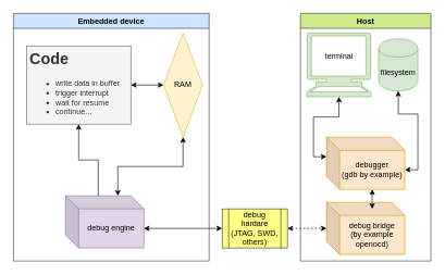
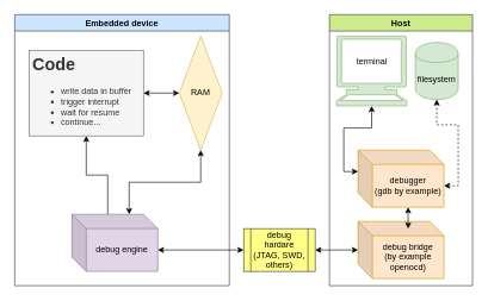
- <mxCell id="16" style="edgeStyle=orthogonalEdgeStyle;rounded=0;orthogonalLoop=1;jettySize=auto;html=1;exitX=0;exitY=0;exitDx=120;exitDy=50;exitPerimeter=0;entryX=0.5;entryY=1;entryDx=0;entryDy=0;startArrow=classic;startFill=1;" parent="12" source="17" target="19" edge="1"><mxGeometry relative="1" as="geometry" /></mxCell>
+ <mxCell id="16" style="edgeStyle=orthogonalEdgeStyle;rounded=0;orthogonalLoop=1;jettySize=auto;html=1;exitX=0;exitY=0;exitDx=120;exitDy=50;exitPerimeter=0;entryX=0.5;entryY=1;entryDx=0;entryDy=0;startArrow=classic;startFill=1;dashed=1;" parent="12" source="17" target="19" edge="1"><mxGeometry relative="1" as="geometry" /></mxCell>
- <mxCell id="9" style="edgeStyle=orthogonalEdgeStyle;rounded=0;orthogonalLoop=1;jettySize=auto;html=1;exitX=1;exitY=0.5;exitDx=0;exitDy=0;startArrow=classic;startFill=1;dashed=1;" parent="1" source="10" target="13" edge="1"><mxGeometry relative="1" as="geometry" /></mxCell>
+ <mxCell id="9" style="edgeStyle=orthogonalEdgeStyle;rounded=0;orthogonalLoop=1;jettySize=auto;html=1;exitX=1;exitY=0.5;exitDx=0;exitDy=0;startArrow=classic;startFill=1;" parent="1" source="10" target="13" edge="1"><mxGeometry relative="1" as="geometry" /></mxCell>
